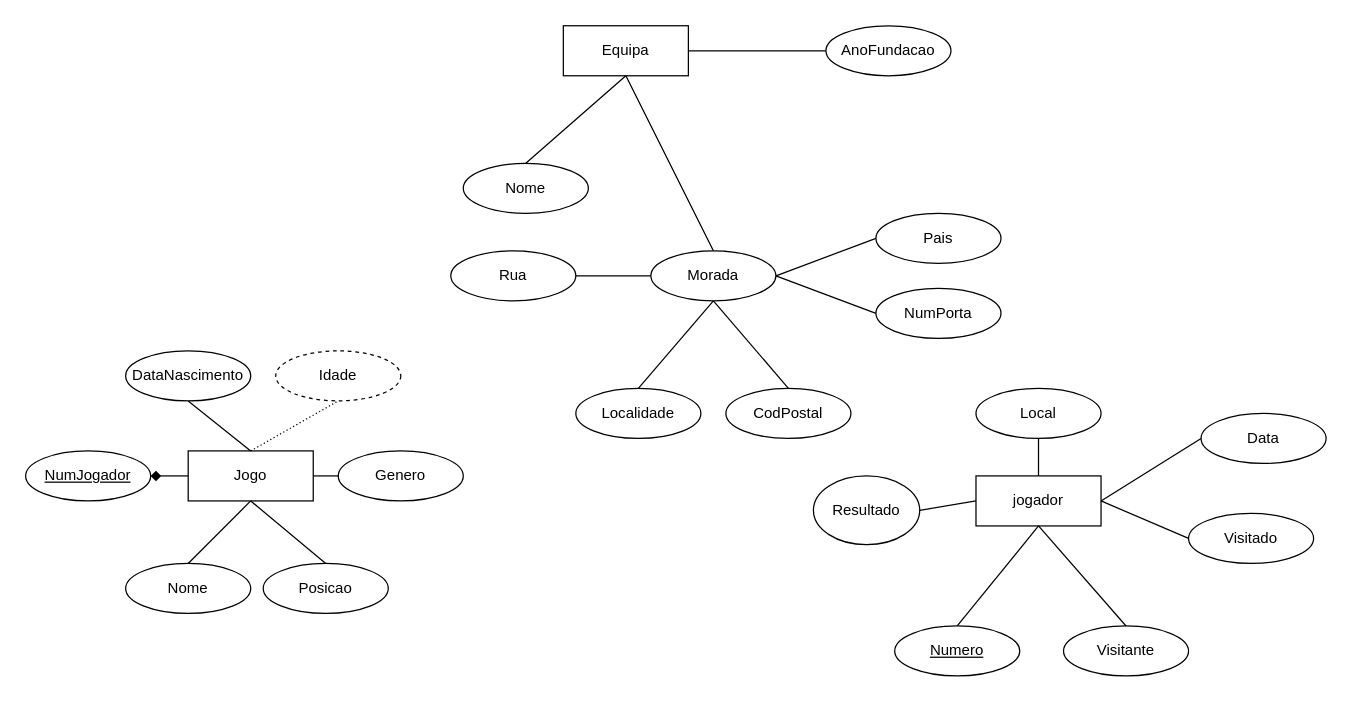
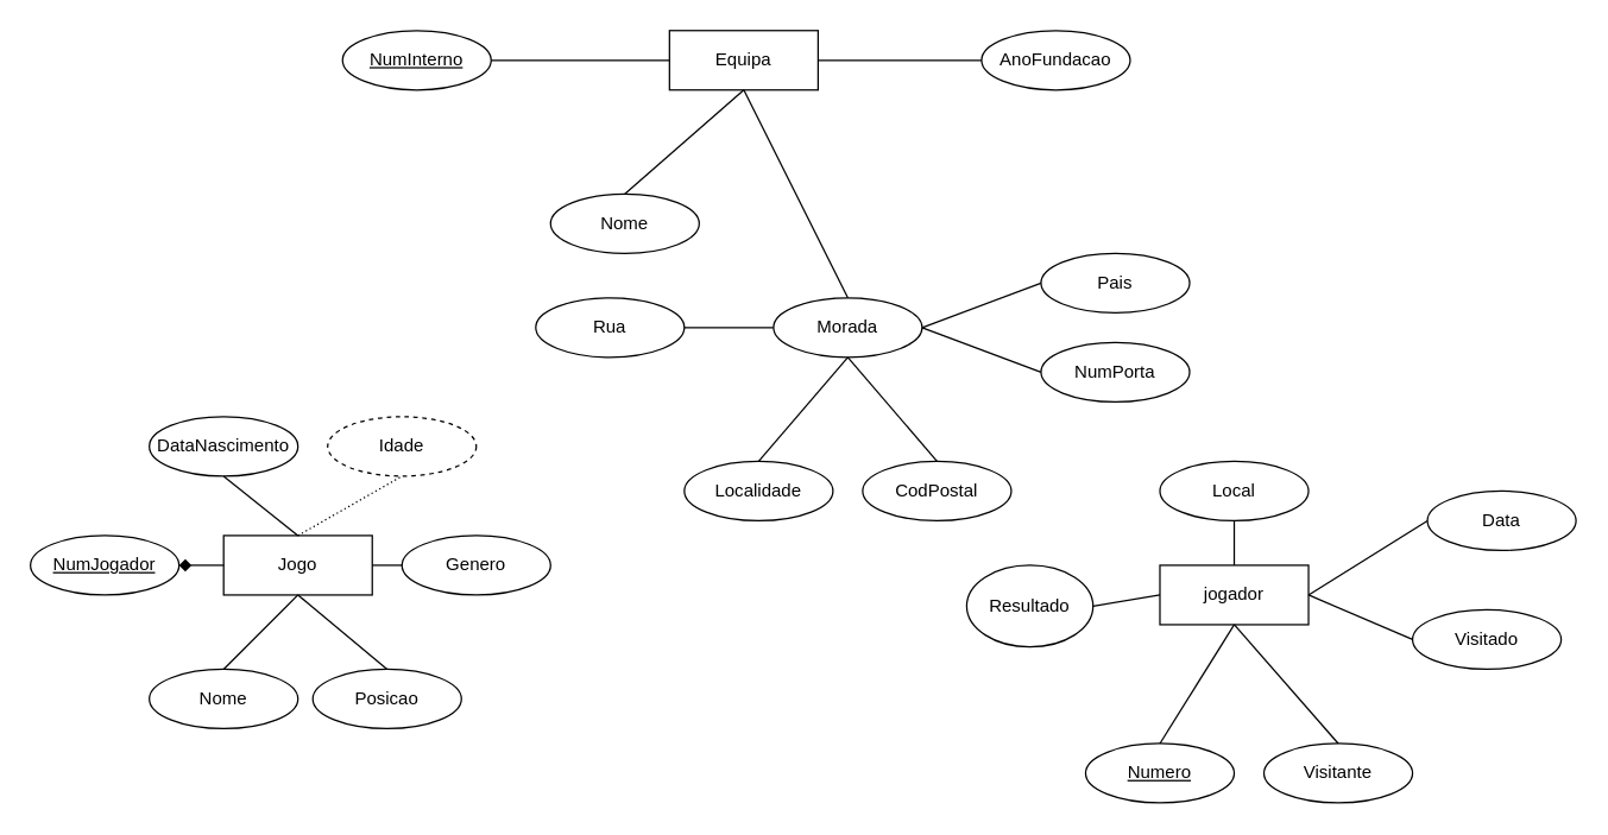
+ <mxCell id="13" value="NumInterno" style="ellipse;whiteSpace=wrap;html=1;align=center;fontStyle=4;" vertex="1" parent="1"><mxGeometry x="230" y="20" width="100" height="40" as="geometry" /></mxCell>
+ <mxCell id="14" value="" style="endArrow=none;html=1;rounded=0;exitX=1;exitY=0.5;exitDx=0;exitDy=0;entryX=0;entryY=0.5;entryDx=0;entryDy=0;" edge="1" parent="1" source="13" target="4"><mxGeometry relative="1" as="geometry"><mxPoint x="470" y="140" as="sourcePoint" /><mxPoint x="515" y="100" as="targetPoint" /></mxGeometry></mxCell>
- <mxCell id="9" value="Numero" style="ellipse;whiteSpace=wrap;html=1;align=center;fontStyle=4;" vertex="1" parent="1"><mxGeometry x="715" y="500" width="100" height="40" as="geometry" /></mxCell>
+ <mxCell id="9" value="Numero" style="ellipse;whiteSpace=wrap;html=1;align=center;fontStyle=4;" vertex="1" parent="1"><mxGeometry x="730" y="500" width="100" height="40" as="geometry" /></mxCell>
